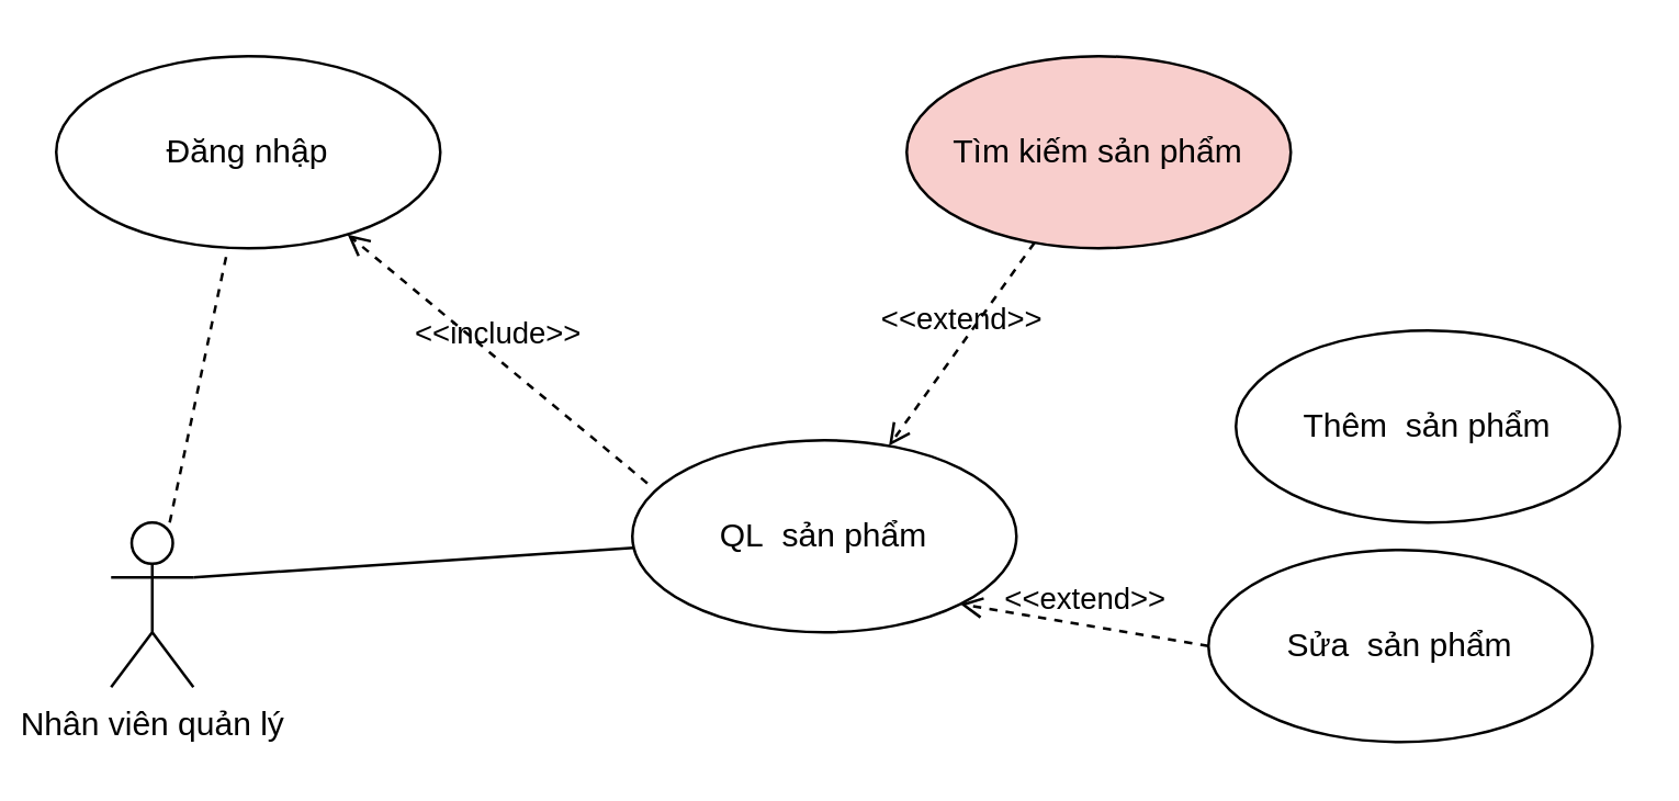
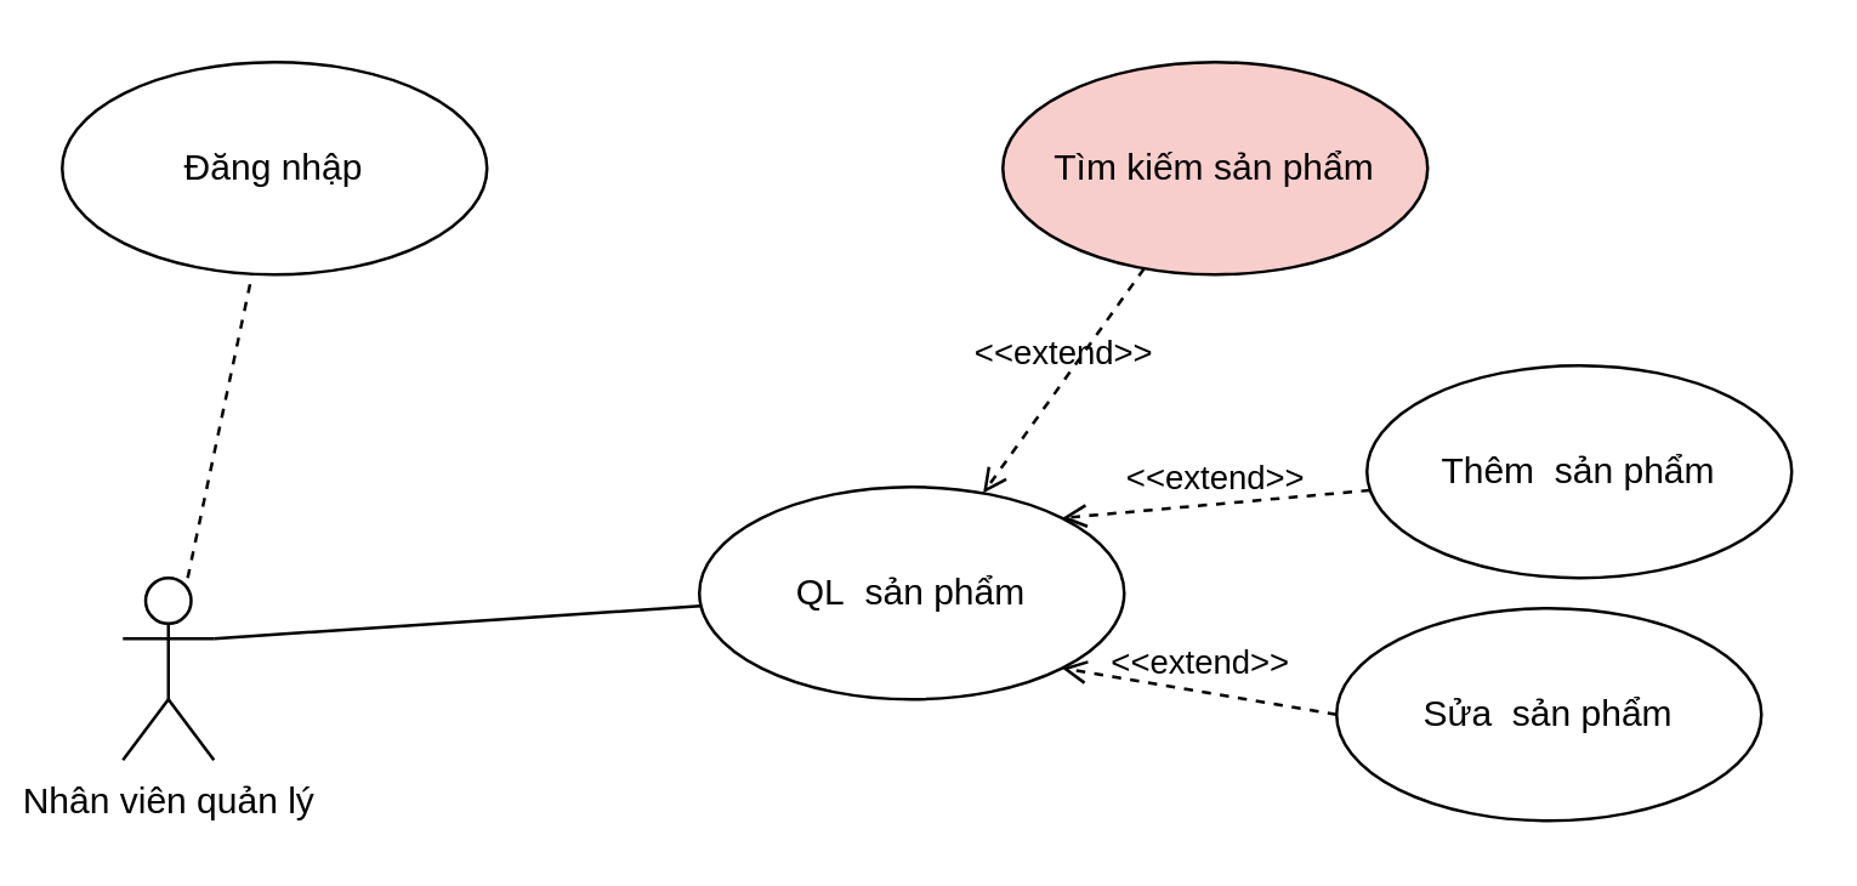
- <mxCell id="13" value="&amp;lt;&amp;lt;include&amp;gt;&amp;gt;" style="html=1;verticalAlign=bottom;labelBackgroundColor=none;endArrow=open;endFill=0;dashed=1;rounded=0;exitX=0.039;exitY=0.224;exitDx=0;exitDy=0;exitPerimeter=0;" parent="1" source="3" target="4" edge="1"><mxGeometry width="160" relative="1" as="geometry"><mxPoint x="300" y="180" as="sourcePoint" /><mxPoint x="460" y="180" as="targetPoint" /></mxGeometry></mxCell>
+ <mxCell id="11" value="&amp;lt;&amp;lt;extend&amp;gt;&amp;gt;" style="html=1;verticalAlign=bottom;labelBackgroundColor=none;endArrow=open;endFill=0;dashed=1;rounded=0;entryX=1;entryY=0;entryDx=0;entryDy=0;" parent="1" source="8" target="3" edge="1"><mxGeometry width="160" relative="1" as="geometry"><mxPoint x="326.144" y="59.947" as="sourcePoint" /><mxPoint x="313.883" y="170.054" as="targetPoint" /></mxGeometry></mxCell>
